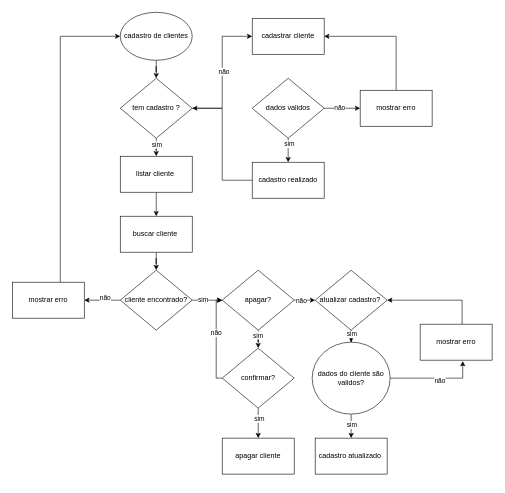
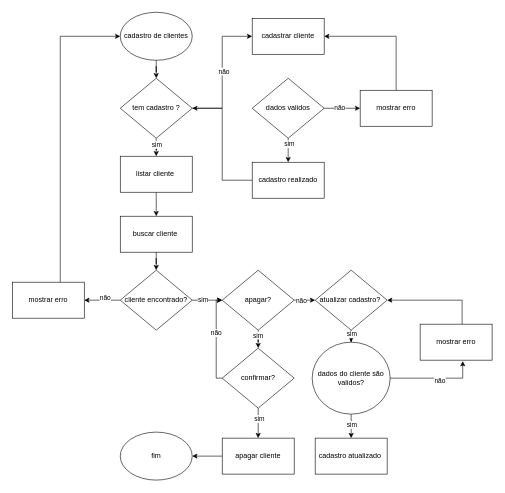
+ <mxCell id="16" value="fim" style="ellipse;whiteSpace=wrap;html=1;" parent="1" vertex="1"><mxGeometry x="200" y="720" width="120" height="80" as="geometry" /></mxCell>
+ <mxCell id="35" style="edgeStyle=orthogonalEdgeStyle;rounded=0;orthogonalLoop=1;jettySize=auto;html=1;entryX=1;entryY=0.5;entryDx=0;entryDy=0;" edge="1" parent="1" source="36" target="16"><mxGeometry relative="1" as="geometry" /></mxCell>
